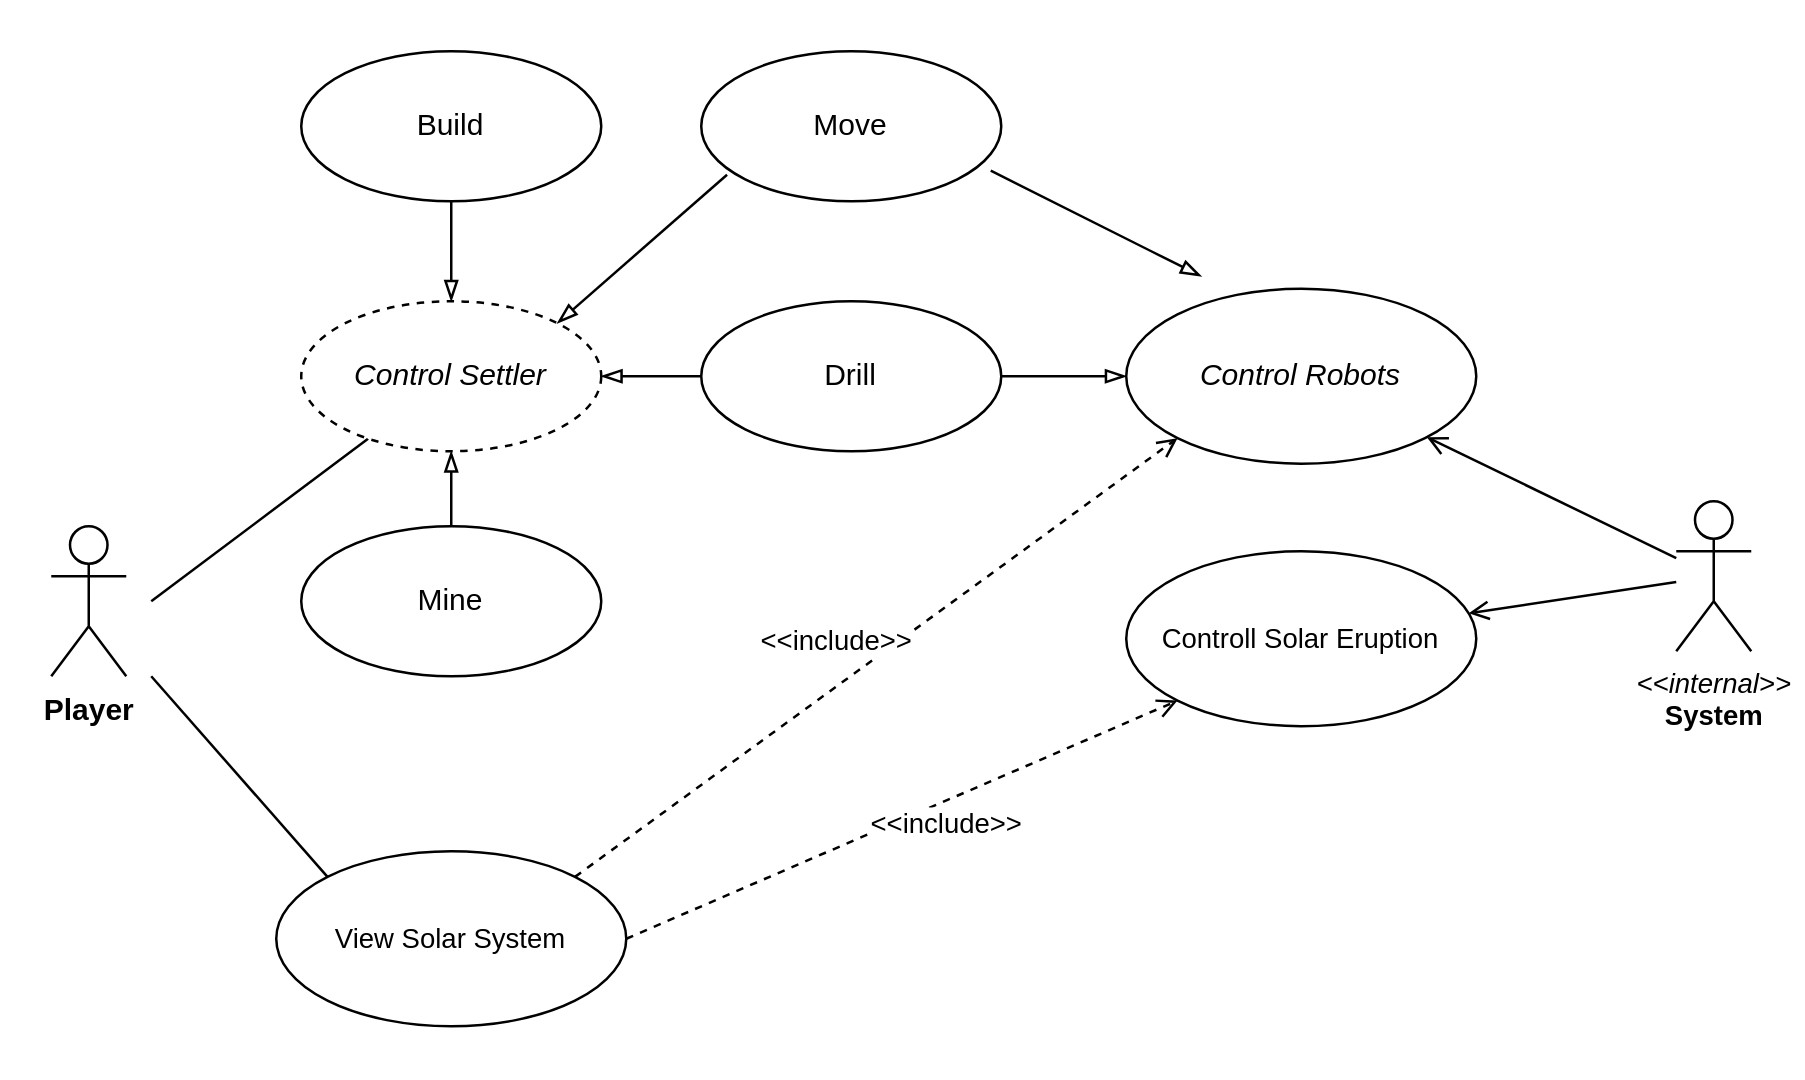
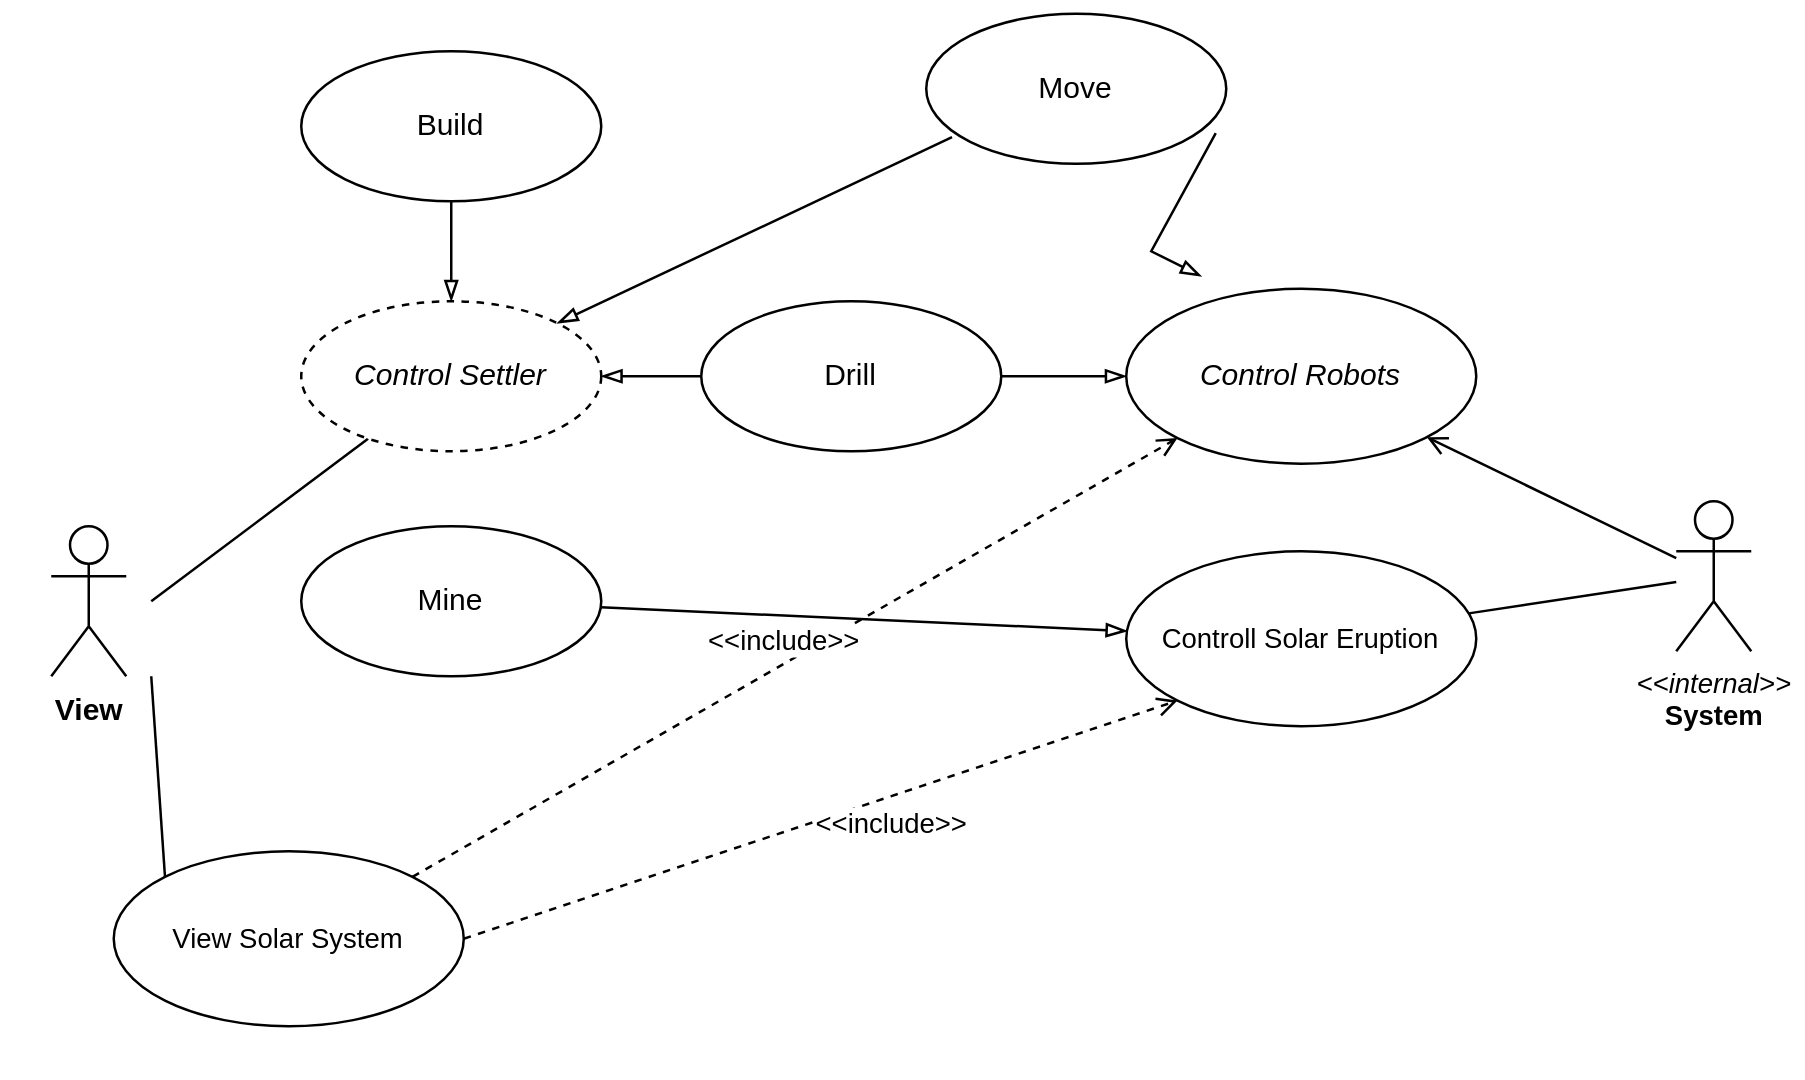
- <mxCell id="11" value="Move" style="ellipse;whiteSpace=wrap;html=1;" vertex="1" parent="1"><mxGeometry x="280" y="20" width="120" height="60" as="geometry" /></mxCell>
+ <mxCell id="11" value="Move" style="ellipse;whiteSpace=wrap;html=1;" vertex="1" parent="1"><mxGeometry x="370" y="5" width="120" height="60" as="geometry" /></mxCell>
- <mxCell id="5" value="" style="rounded=0;orthogonalLoop=1;jettySize=auto;html=1;endArrow=blockThin;endFill=0;strokeWidth=1;fontSize=11;" edge="1" parent="1" source="6" target="4"><mxGeometry relative="1" as="geometry" /></mxCell>
+ <mxCell id="5" value="" style="rounded=0;orthogonalLoop=1;jettySize=auto;html=1;endArrow=blockThin;endFill=0;strokeWidth=1;fontSize=11;" edge="1" parent="1" source="6" target="20"><mxGeometry relative="1" as="geometry" /></mxCell>
- <mxCell id="24" value="" style="rounded=0;orthogonalLoop=1;jettySize=auto;html=1;endArrow=open;endFill=0;strokeWidth=1;fontSize=11;" edge="1" parent="1" source="15" target="20"><mxGeometry relative="1" as="geometry"><mxPoint x="670" y="222.727" as="sourcePoint" /><mxPoint x="570.253" y="174.365" as="targetPoint" /><Array as="points" /></mxGeometry></mxCell>
+ <mxCell id="24" value="" style="rounded=0;orthogonalLoop=1;jettySize=auto;html=1;endArrow=none;endFill=0;strokeWidth=1;fontSize=11;" edge="1" parent="1" source="15" target="20"><mxGeometry relative="1" as="geometry"><mxPoint x="670" y="222.727" as="sourcePoint" /><mxPoint x="570.253" y="174.365" as="targetPoint" /><Array as="points" /></mxGeometry></mxCell>
- <mxCell id="3" value="&lt;b&gt;Player&lt;/b&gt;" style="shape=umlActor;verticalLabelPosition=bottom;verticalAlign=top;html=1;" vertex="1" parent="1"><mxGeometry x="20" y="210" width="30" height="60" as="geometry" /></mxCell>
+ <mxCell id="3" value="&lt;b&gt;View&lt;/b&gt;" style="shape=umlActor;verticalLabelPosition=bottom;verticalAlign=top;html=1;" vertex="1" parent="1"><mxGeometry x="20" y="210" width="30" height="60" as="geometry" /></mxCell>
- <mxCell id="19" value="View Solar System" style="ellipse;whiteSpace=wrap;html=1;fontSize=11;" vertex="1" parent="1"><mxGeometry x="110" y="340" width="140" height="70" as="geometry" /></mxCell>
+ <mxCell id="19" value="View Solar System" style="ellipse;whiteSpace=wrap;html=1;fontSize=11;" vertex="1" parent="1"><mxGeometry x="45" y="340" width="140" height="70" as="geometry" /></mxCell>
